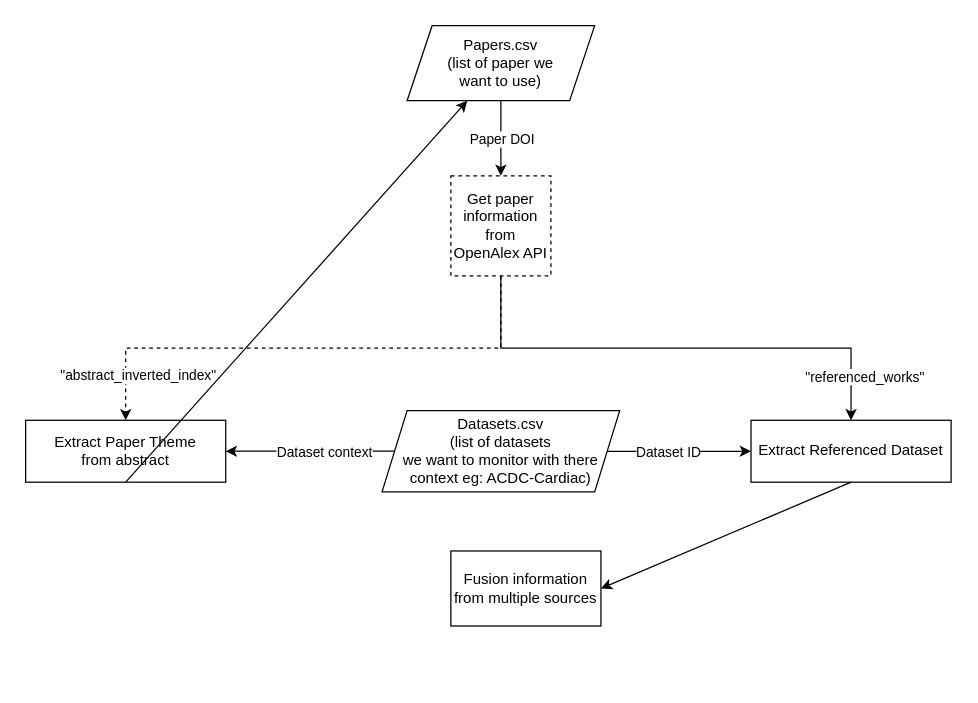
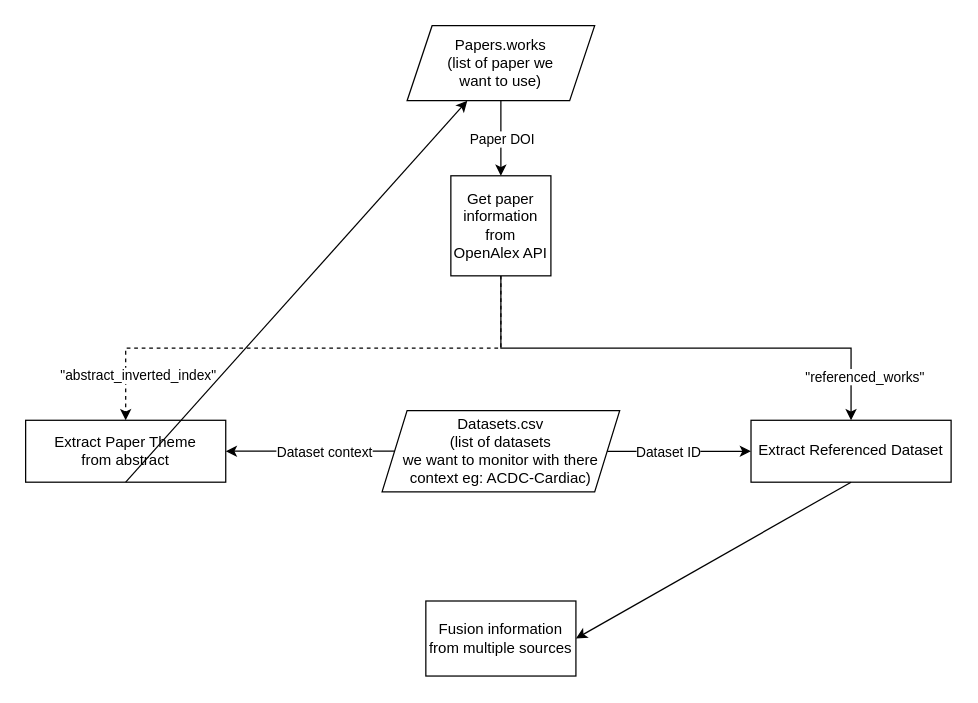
- <mxCell id="2" value="&lt;div&gt;Papers.csv&lt;/div&gt;&lt;div&gt;(list of paper we&lt;/div&gt;&lt;div&gt;want to use)&lt;br&gt;&lt;/div&gt;" style="shape=parallelogram;perimeter=parallelogramPerimeter;whiteSpace=wrap;html=1;fixedSize=1;" vertex="1" parent="1"><mxGeometry x="325" y="20" width="150" height="60" as="geometry" /></mxCell>
+ <mxCell id="2" value="&lt;div&gt;Papers.works&lt;/div&gt;&lt;div&gt;(list of paper we&lt;/div&gt;&lt;div&gt;want to use)&lt;br&gt;&lt;/div&gt;" style="shape=parallelogram;perimeter=parallelogramPerimeter;whiteSpace=wrap;html=1;fixedSize=1;" vertex="1" parent="1"><mxGeometry x="325" y="20" width="150" height="60" as="geometry" /></mxCell>
- <mxCell id="8" value="Get paper information from OpenAlex API" style="whiteSpace=wrap;html=1;aspect=fixed;dashed=1;" vertex="1" parent="1"><mxGeometry x="360" y="140" width="80" height="80" as="geometry" /></mxCell>
+ <mxCell id="8" value="Get paper information from OpenAlex API" style="whiteSpace=wrap;html=1;aspect=fixed;" vertex="1" parent="1"><mxGeometry x="360" y="140" width="80" height="80" as="geometry" /></mxCell>
- <mxCell id="14" value="Fusion information from multiple sources" style="rounded=0;whiteSpace=wrap;html=1;" vertex="1" parent="1"><mxGeometry x="360" y="440" width="120" height="60" as="geometry" /></mxCell>
+ <mxCell id="14" value="Fusion information from multiple sources" style="rounded=0;whiteSpace=wrap;html=1;" vertex="1" parent="1"><mxGeometry x="340" y="480" width="120" height="60" as="geometry" /></mxCell>
